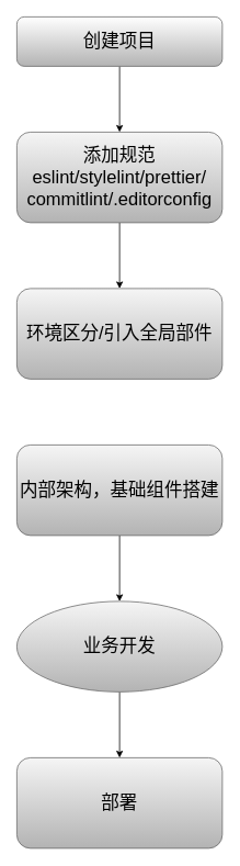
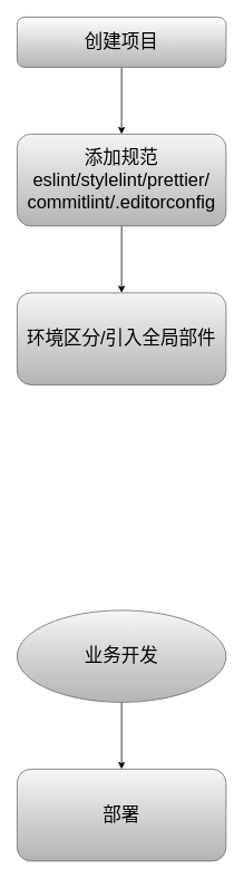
- <mxCell id="8" value="&lt;font style=&quot;font-size: 22px;&quot;&gt;内部架构，基础组件搭建&lt;/font&gt;" style="rounded=1;whiteSpace=wrap;html=1;align=center;fillColor=#f5f5f5;gradientColor=#b3b3b3;strokeColor=#666666;" parent="1" vertex="1"><mxGeometry x="20" y="540" width="250" height="110" as="geometry" /></mxCell>
- <mxCell id="7" value="" style="edgeStyle=orthogonalEdgeStyle;rounded=0;orthogonalLoop=1;jettySize=auto;html=1;" parent="1" source="8" target="10" edge="1"><mxGeometry relative="1" as="geometry" /></mxCell>
